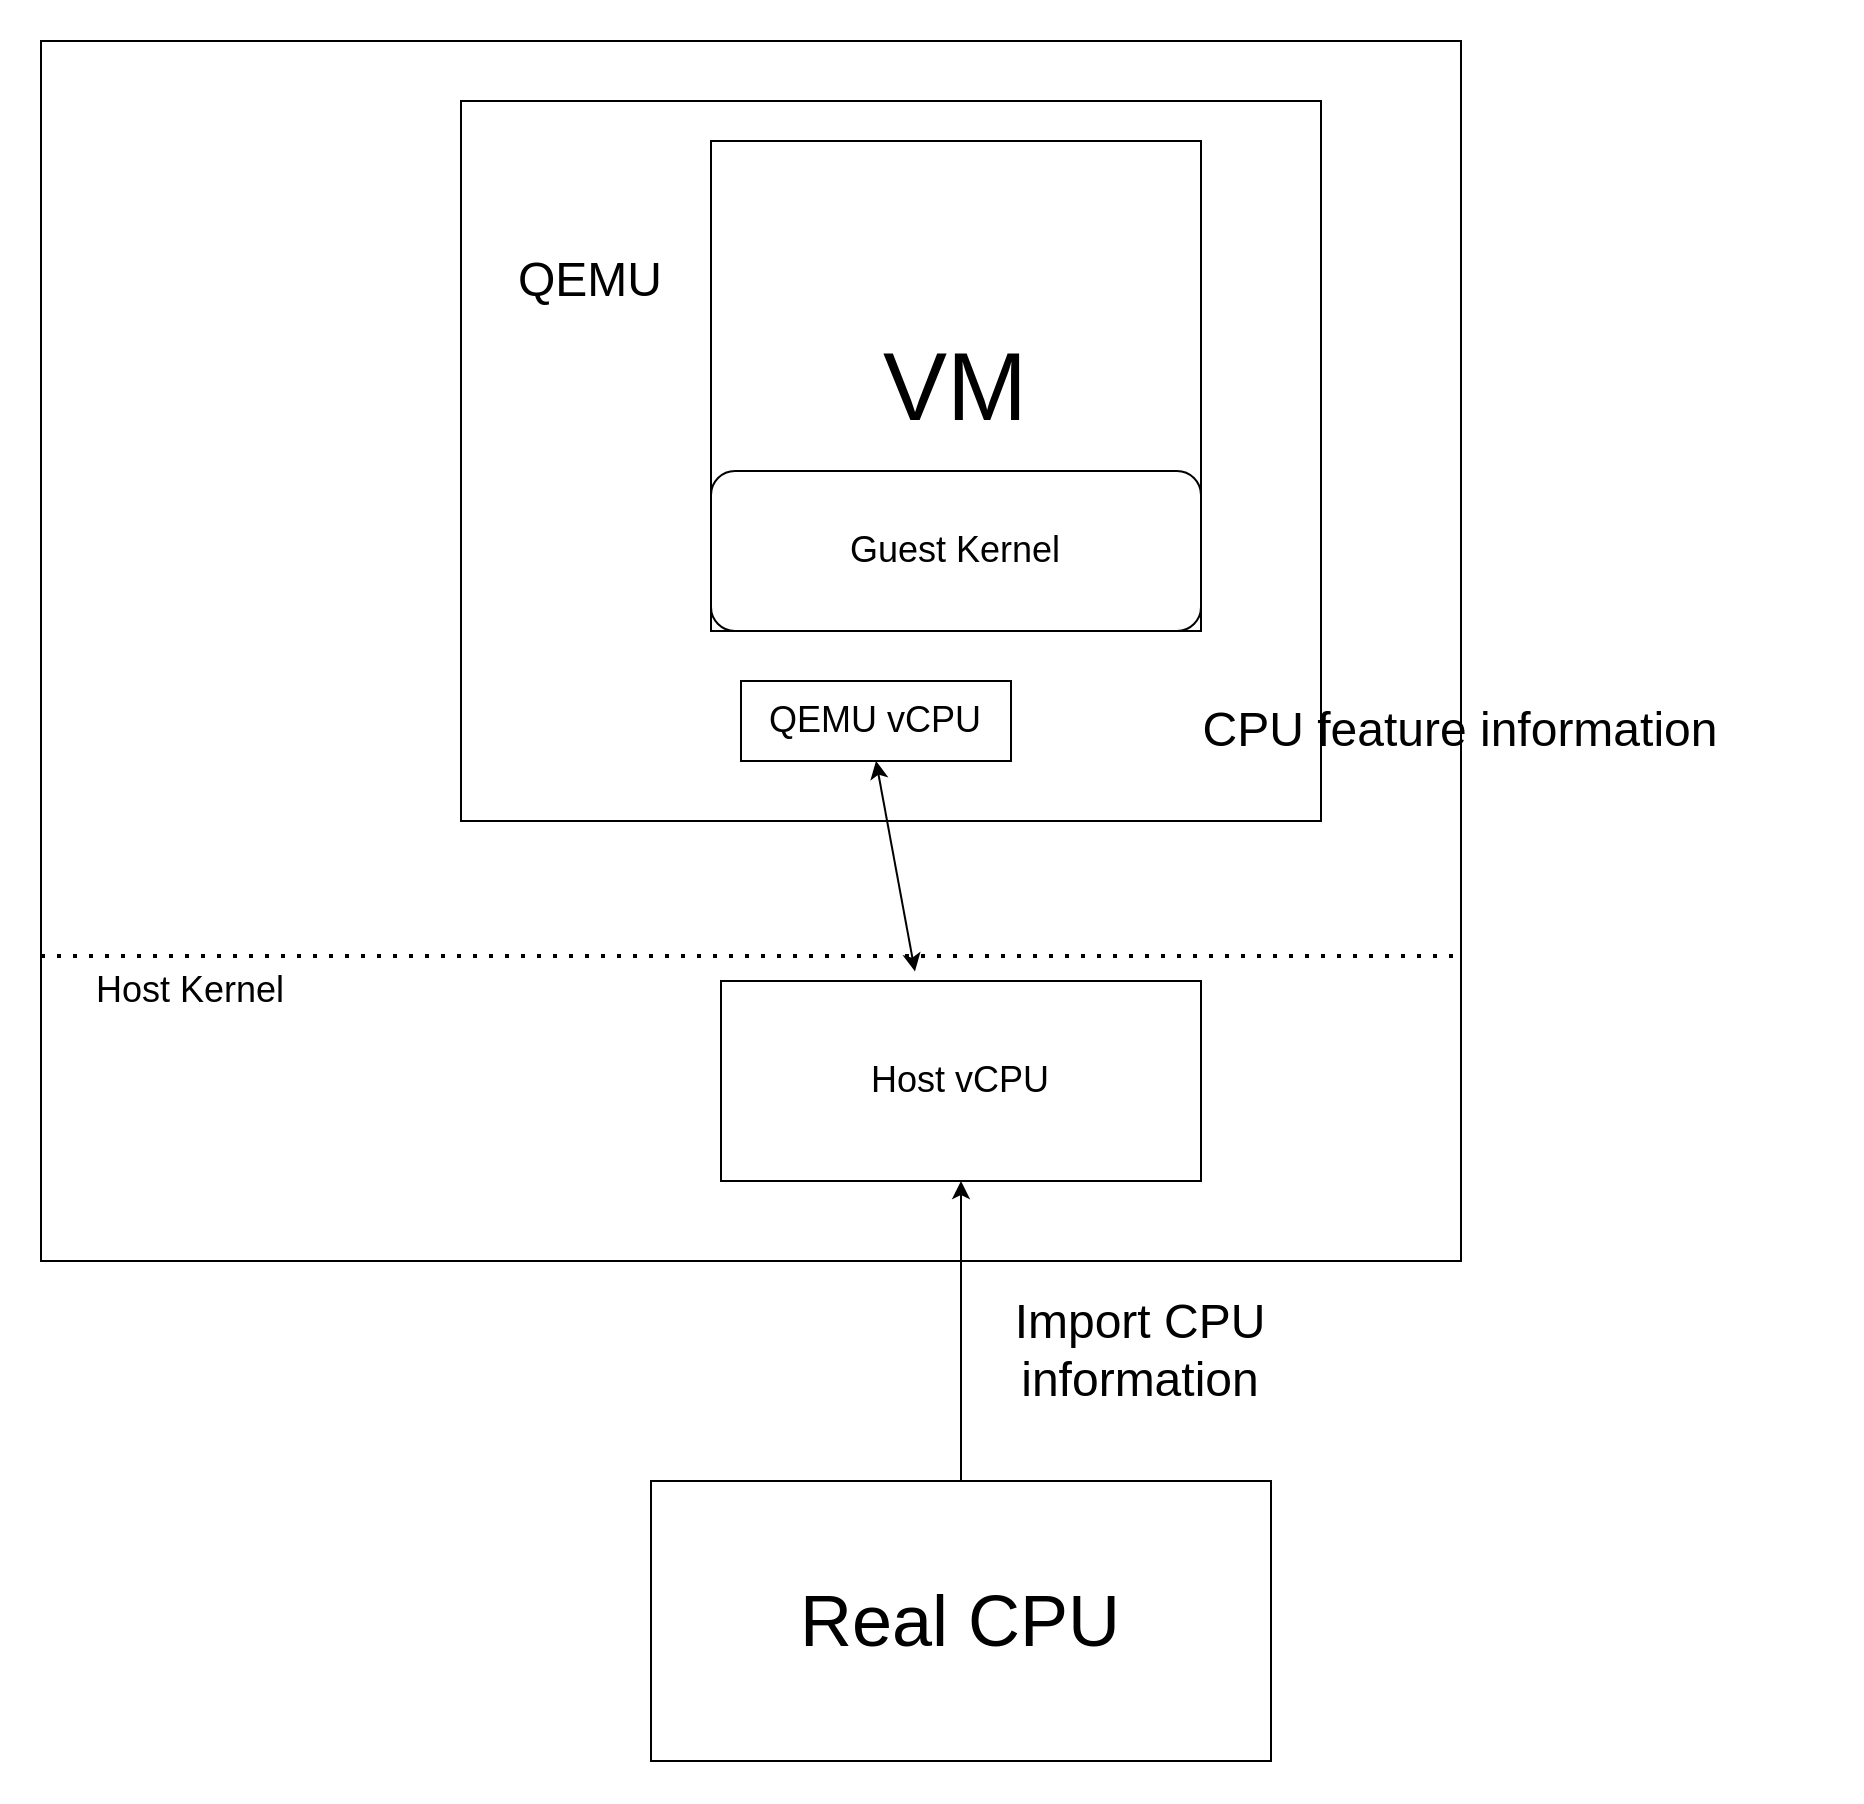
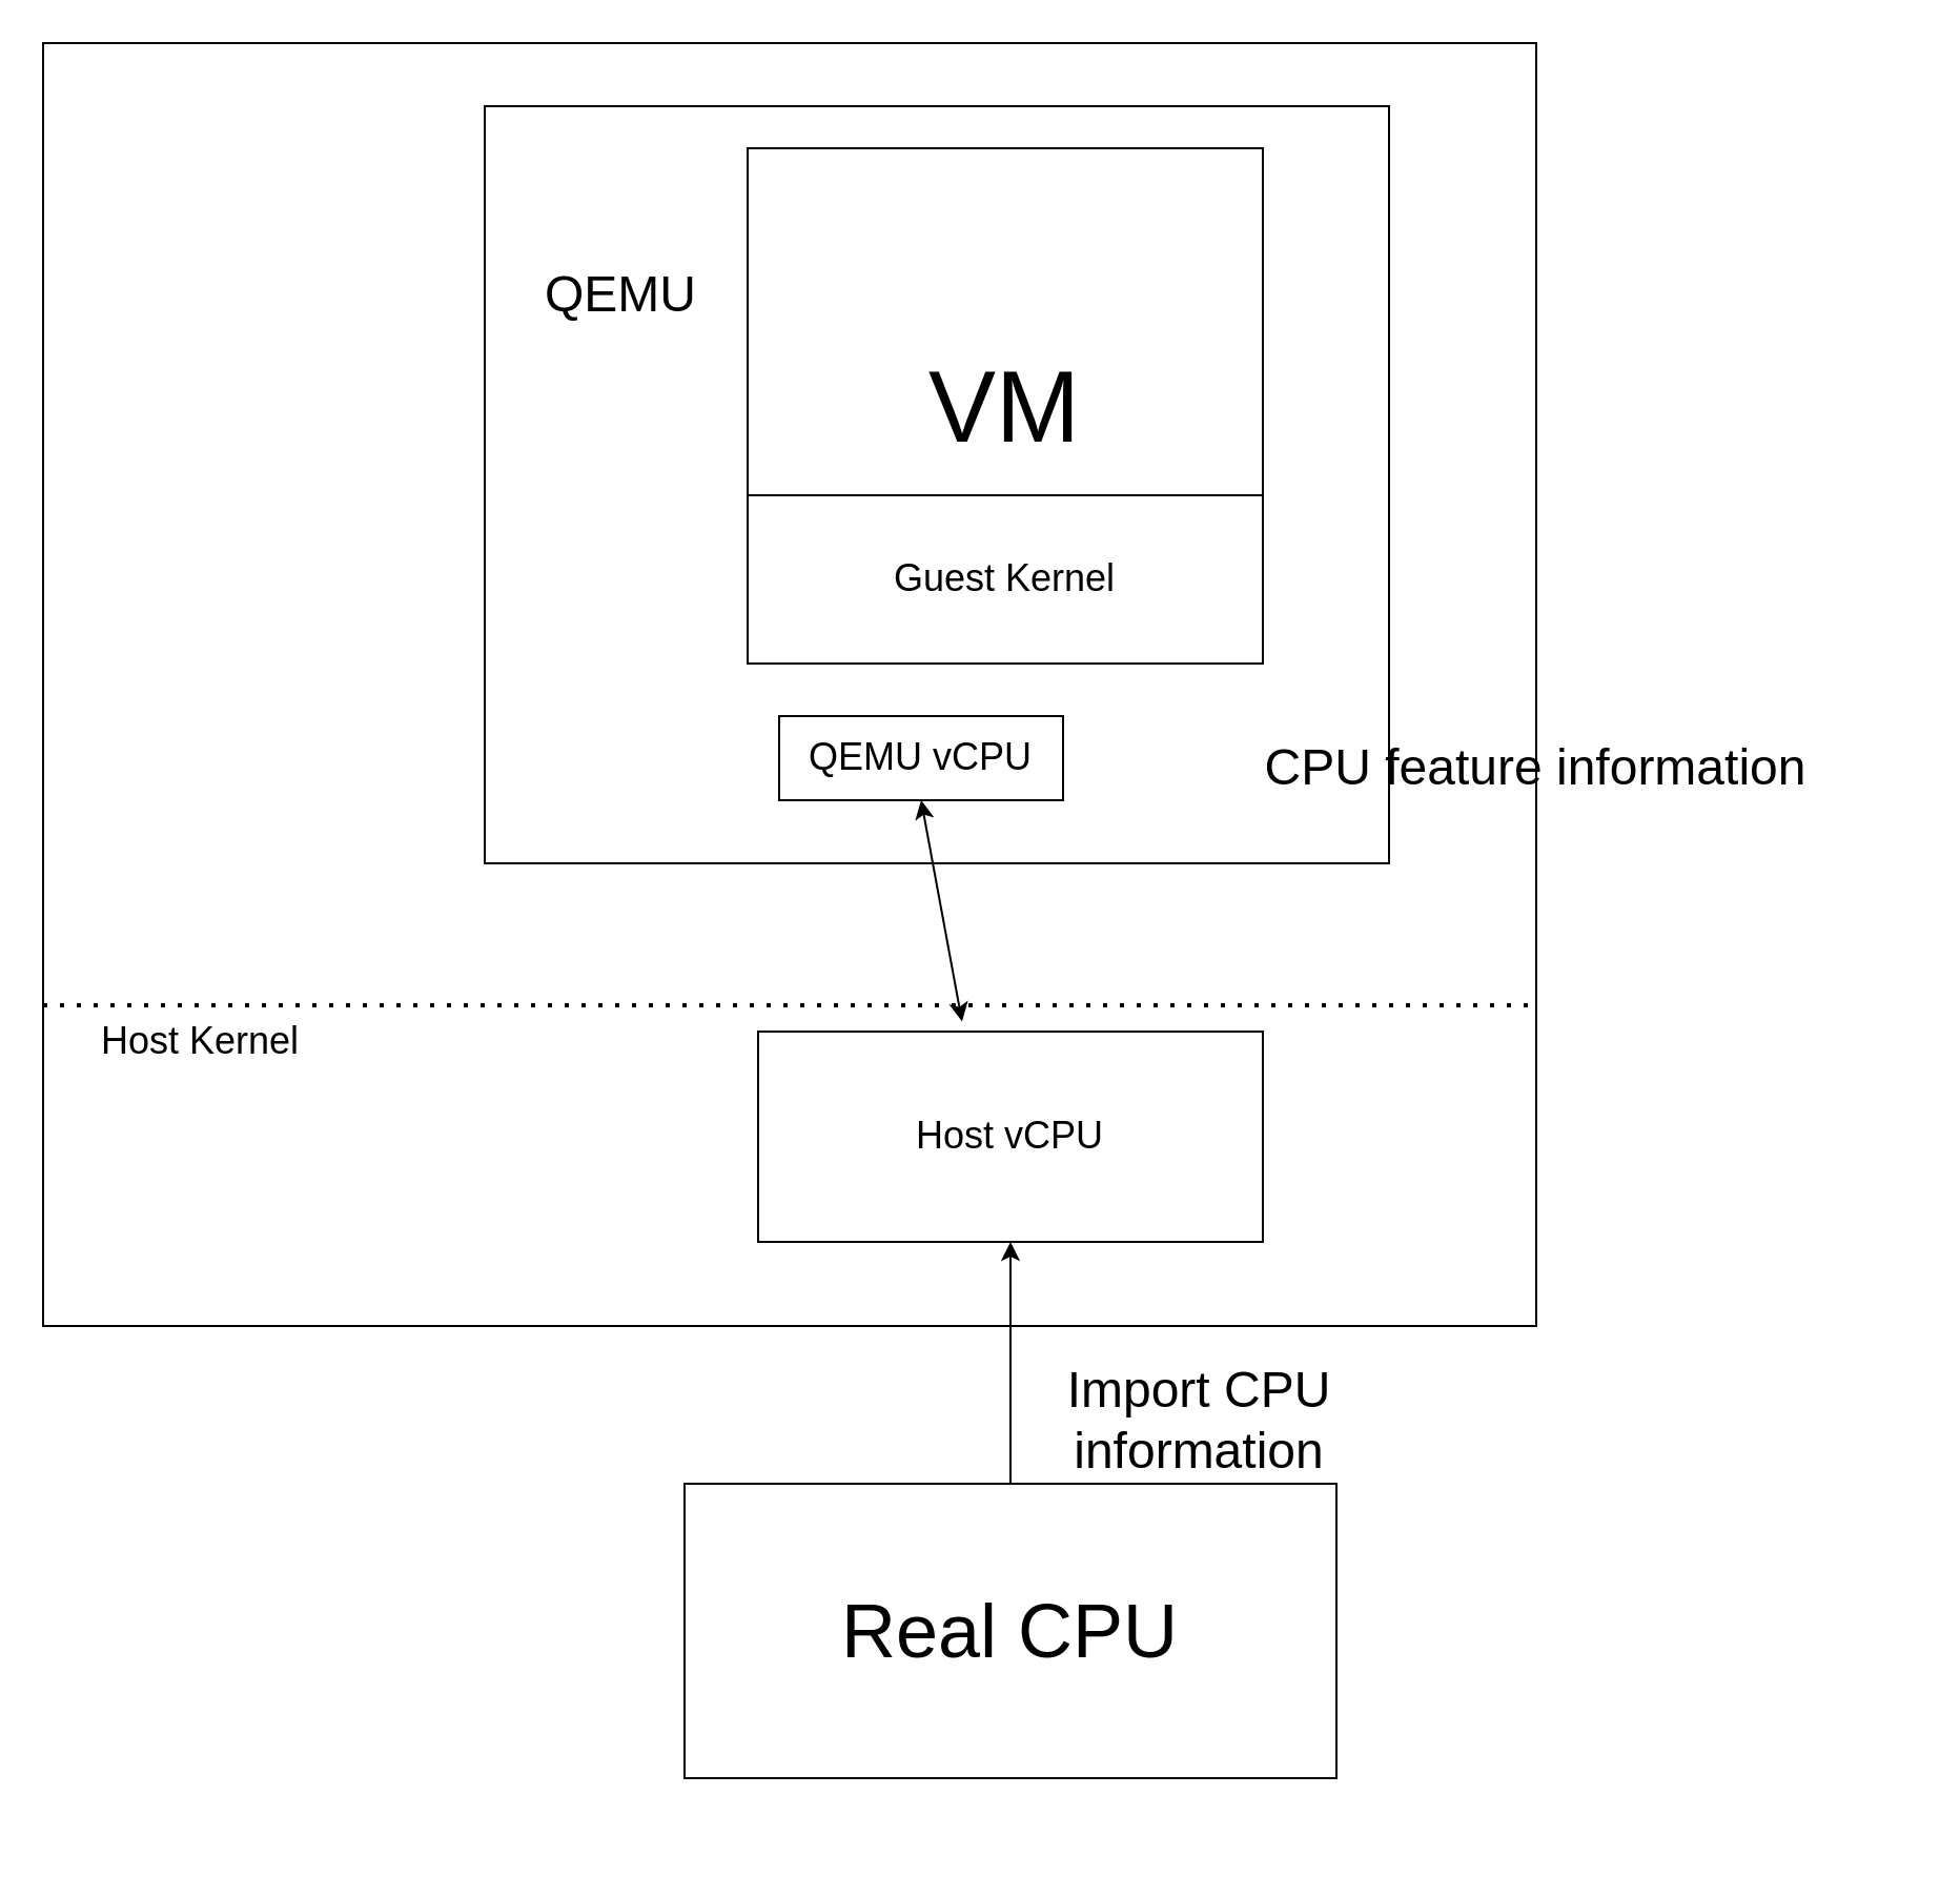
- <mxCell id="12" value="&lt;font style=&quot;font-size: 18px;&quot;&gt;Guest Kernel&lt;/font&gt;" style="whiteSpace=wrap;html=1;rounded=1;" vertex="1" parent="1"><mxGeometry x="355" y="235" width="245" height="80" as="geometry" /></mxCell>
+ <mxCell id="12" value="&lt;font style=&quot;font-size: 18px;&quot;&gt;Guest Kernel&lt;/font&gt;" style="rounded=0;whiteSpace=wrap;html=1;" vertex="1" parent="1"><mxGeometry x="355" y="235" width="245" height="80" as="geometry" /></mxCell>
- <mxCell id="5" value="&lt;font style=&quot;font-size: 36px;&quot;&gt;Real CPU&lt;/font&gt;" style="rounded=0;whiteSpace=wrap;html=1;" vertex="1" parent="1"><mxGeometry x="325" y="740" width="310" height="140" as="geometry" /></mxCell>
+ <mxCell id="5" value="&lt;font style=&quot;font-size: 36px;&quot;&gt;Real CPU&lt;/font&gt;" style="rounded=0;whiteSpace=wrap;html=1;" vertex="1" parent="1"><mxGeometry x="325" y="705" width="310" height="140" as="geometry" /></mxCell>
